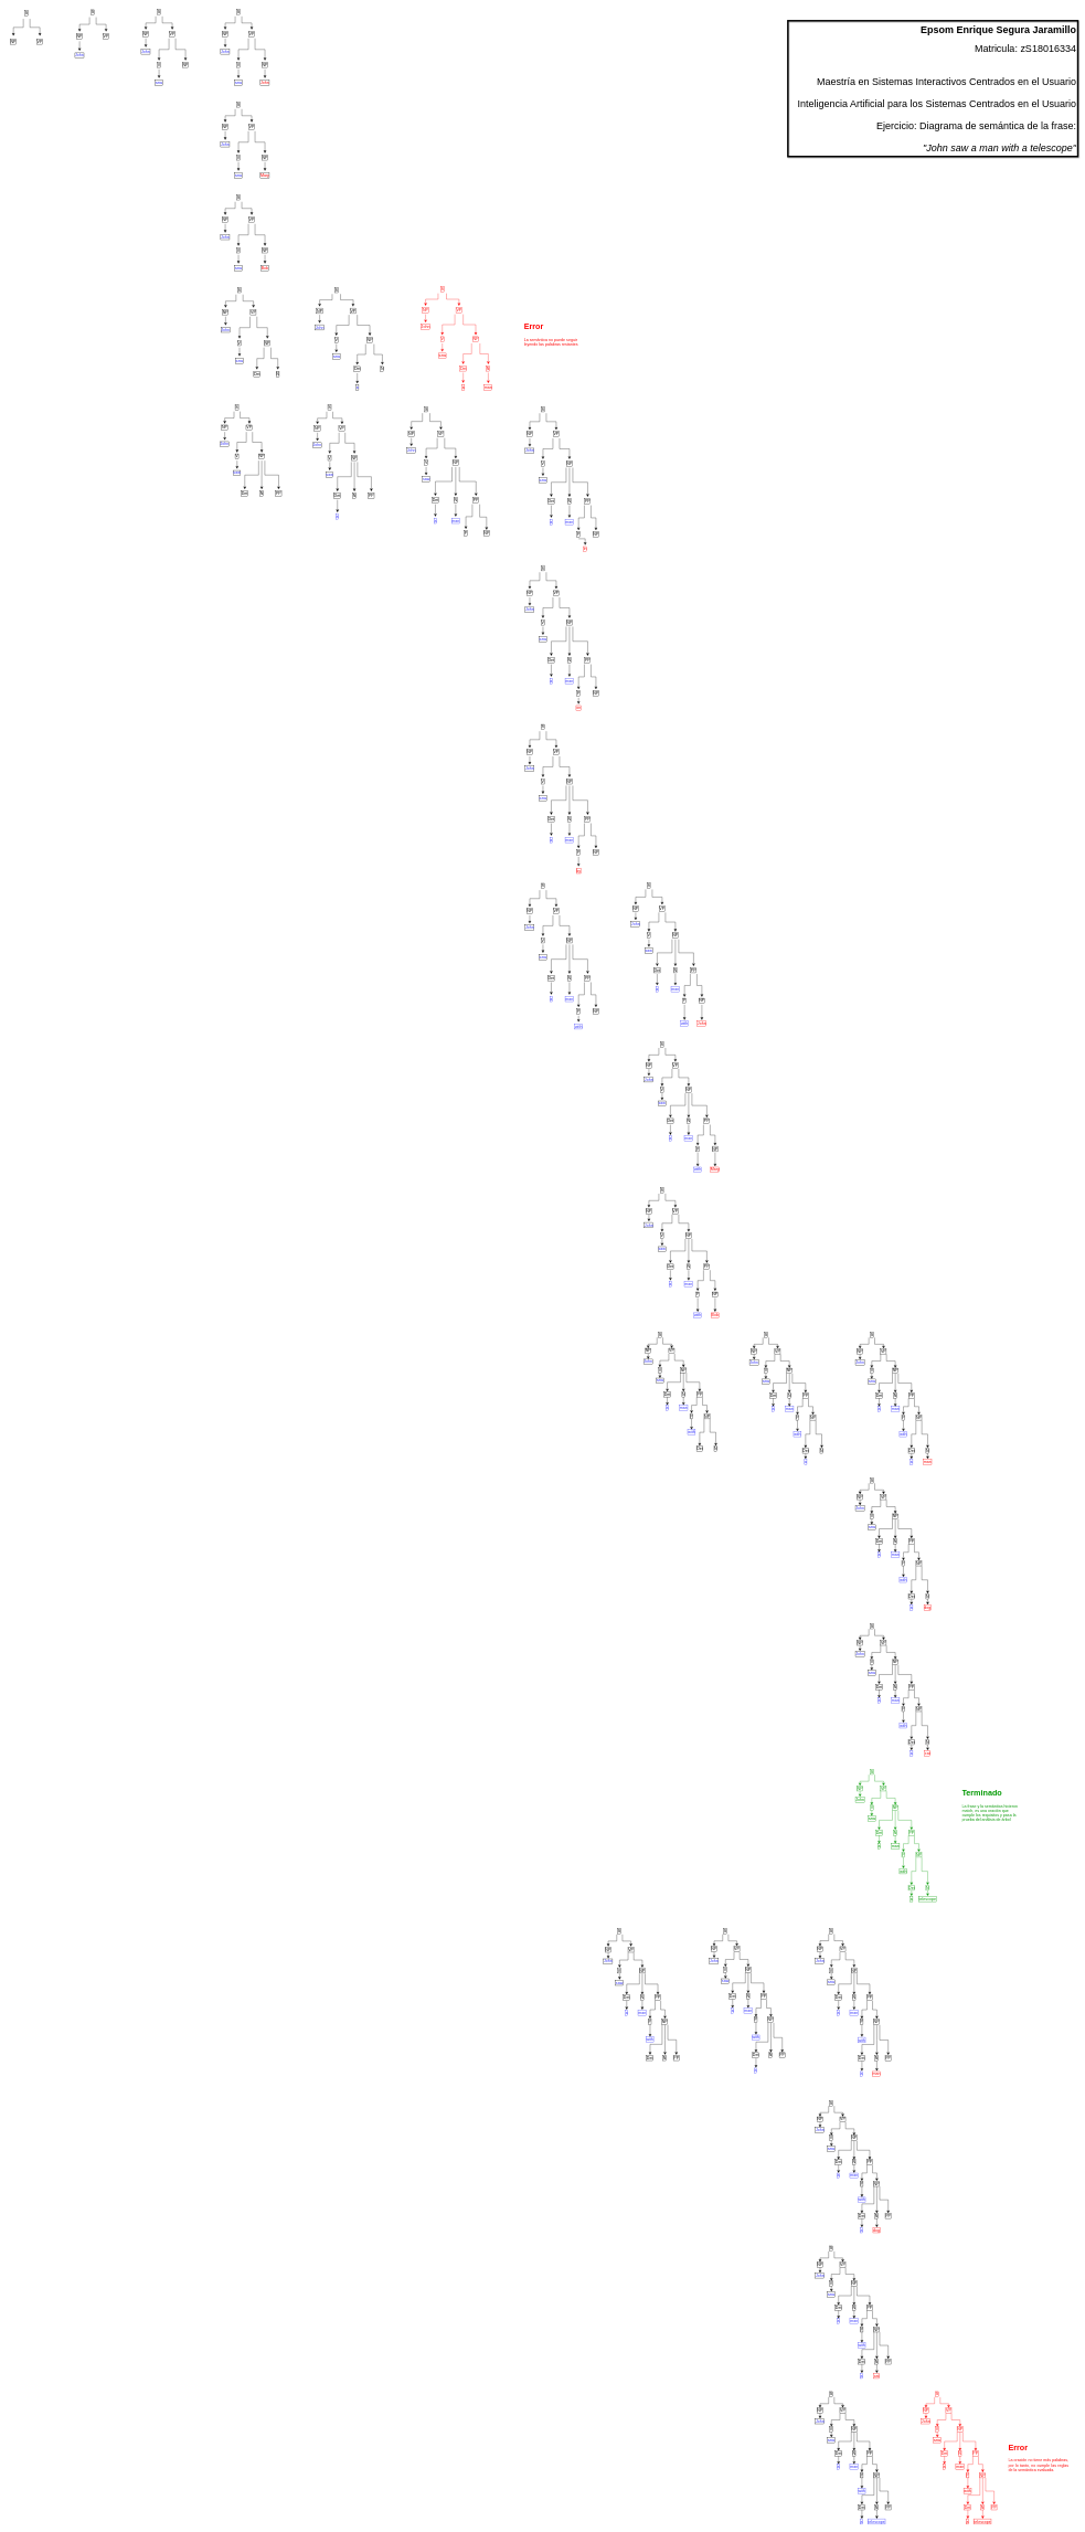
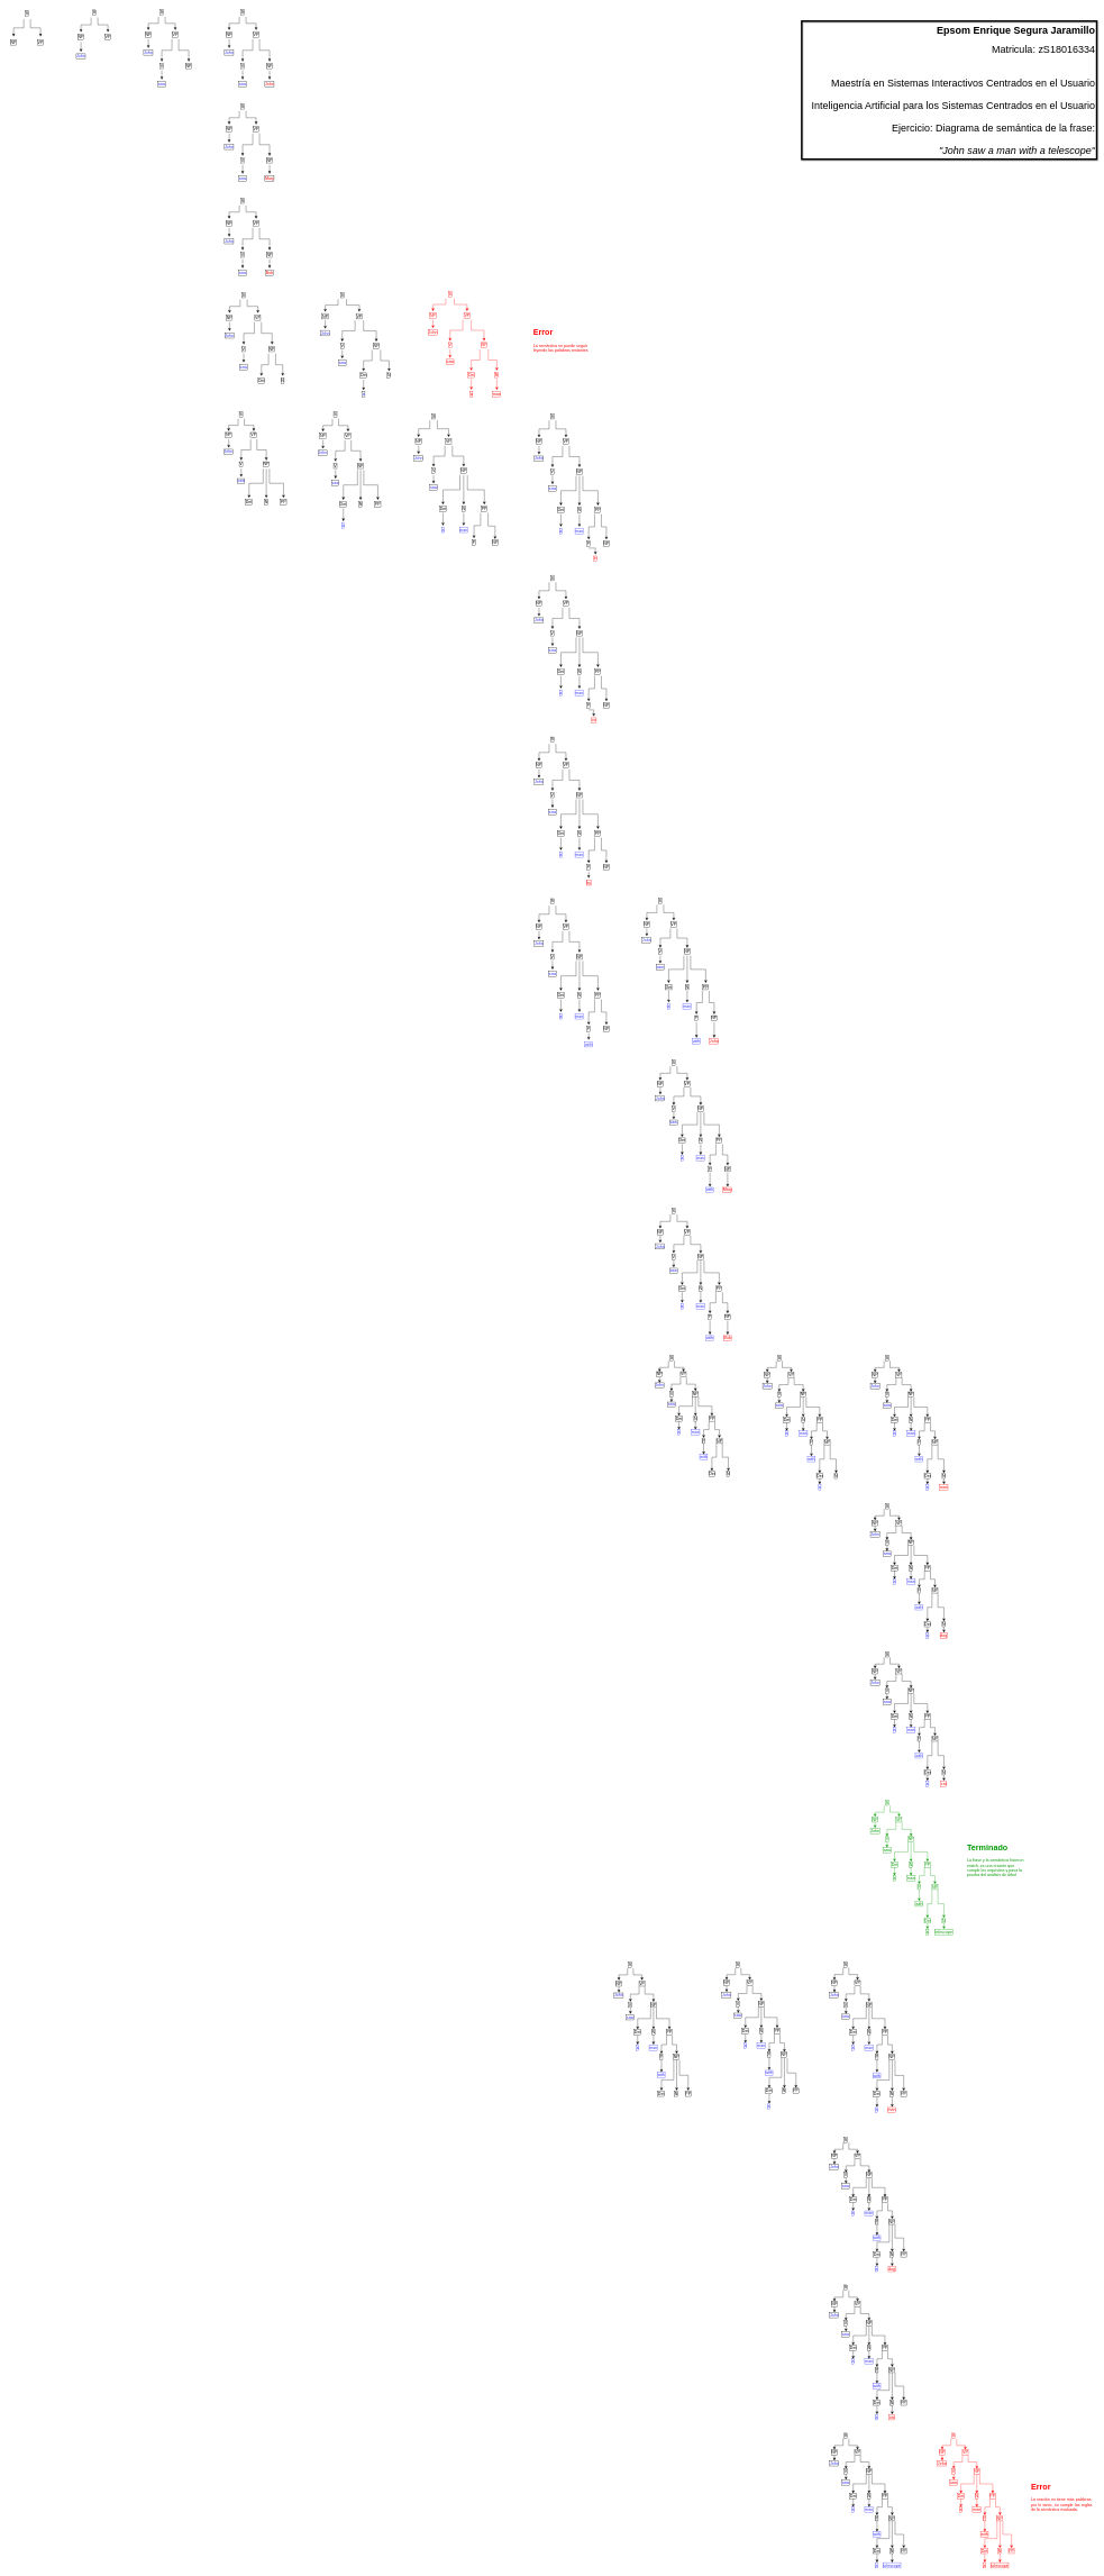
- <mxCell id="244" value="on" style="text;html=1;strokeColor=none;fillColor=none;align=center;verticalAlign=middle;whiteSpace=wrap;rounded=0;labelBackgroundColor=none;fontColor=#FF0000;labelBorderColor=#FF0000;" parent="216" vertex="1"><mxGeometry x="147.5" y="423.646" width="40.0" height="25.263" as="geometry" /></mxCell>
+ <mxCell id="244" value="on" style="text;html=1;strokeColor=none;fillColor=none;align=center;verticalAlign=middle;whiteSpace=wrap;rounded=0;labelBackgroundColor=none;fontColor=#FF0000;labelBorderColor=#FF0000;" parent="216" vertex="1"><mxGeometry x="162.5" y="423.646" width="40.0" height="25.263" as="geometry" /></mxCell>
- <mxCell id="274" value="by&lt;br&gt;" style="text;html=1;strokeColor=none;fillColor=none;align=center;verticalAlign=middle;whiteSpace=wrap;rounded=0;labelBackgroundColor=none;fontColor=#FF0000;labelBorderColor=#FF0000;" parent="246" vertex="1"><mxGeometry x="147.5" y="433.646" width="40.0" height="25.263" as="geometry" /></mxCell>
+ <mxCell id="274" value="by&lt;br&gt;" style="text;html=1;strokeColor=none;fillColor=none;align=center;verticalAlign=middle;whiteSpace=wrap;rounded=0;labelBackgroundColor=none;fontColor=#FF0000;labelBorderColor=#FF0000;" parent="246" vertex="1"><mxGeometry x="147.5" y="423.646" width="40.0" height="25.263" as="geometry" /></mxCell>
- <mxCell id="919" value="&lt;h1&gt;Terminado&lt;/h1&gt;&lt;p&gt;La frase y la semántica hicieron match, es una oración que cumple los requisitos y pasa la prueba del análisis de árbol&lt;/p&gt;" style="text;html=1;strokeColor=none;fillColor=none;spacing=5;spacingTop=-20;whiteSpace=wrap;overflow=hidden;rounded=0;labelBackgroundColor=none;fontColor=#009900;" parent="1" vertex="1"><mxGeometry x="2901" y="5393" width="190" height="120" as="geometry" /></mxCell>
+ <mxCell id="919" value="&lt;h1&gt;Terminado&lt;/h1&gt;&lt;p&gt;La frase y la semántica hicieron match, es una oración que cumple los requisitos y pasa la prueba del análisis de árbol&lt;/p&gt;" style="text;html=1;strokeColor=none;fillColor=none;spacing=5;spacingTop=-20;whiteSpace=wrap;overflow=hidden;rounded=0;labelBackgroundColor=none;fontColor=#009900;" parent="1" vertex="1"><mxGeometry x="2866" y="5463" width="190" height="120" as="geometry" /></mxCell>
- <mxCell id="920" value="&lt;h1 style=&quot;text-align: justify&quot;&gt;Error&lt;/h1&gt;&lt;p style=&quot;text-align: justify&quot;&gt;La oración no tiene más palabras, por lo tanto, no cumple las reglas de la semántica evaluada.&lt;/p&gt;" style="text;html=1;strokeColor=none;fillColor=none;spacing=5;spacingTop=-20;whiteSpace=wrap;overflow=hidden;rounded=0;labelBackgroundColor=none;fontColor=#FF0000;" parent="1" vertex="1"><mxGeometry x="3041" y="7370" width="190" height="120" as="geometry" /></mxCell>
+ <mxCell id="920" value="&lt;h1 style=&quot;text-align: justify&quot;&gt;Error&lt;/h1&gt;&lt;p style=&quot;text-align: justify&quot;&gt;La oración no tiene más palabras, por lo tanto, no cumple las reglas de la semántica evaluada.&lt;/p&gt;" style="text;html=1;strokeColor=none;fillColor=none;spacing=5;spacingTop=-20;whiteSpace=wrap;overflow=hidden;rounded=0;labelBackgroundColor=none;fontColor=#FF0000;" parent="1" vertex="1"><mxGeometry x="3056" y="7360" width="190" height="120" as="geometry" /></mxCell>
